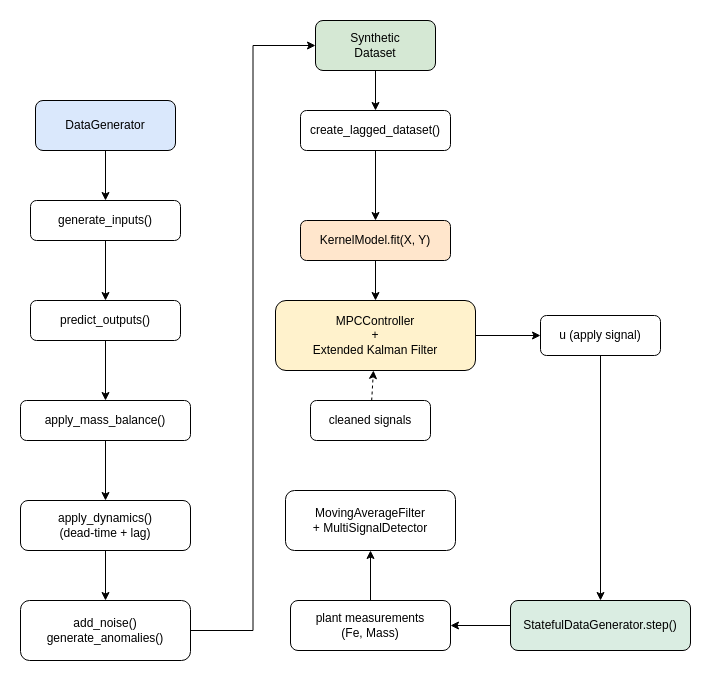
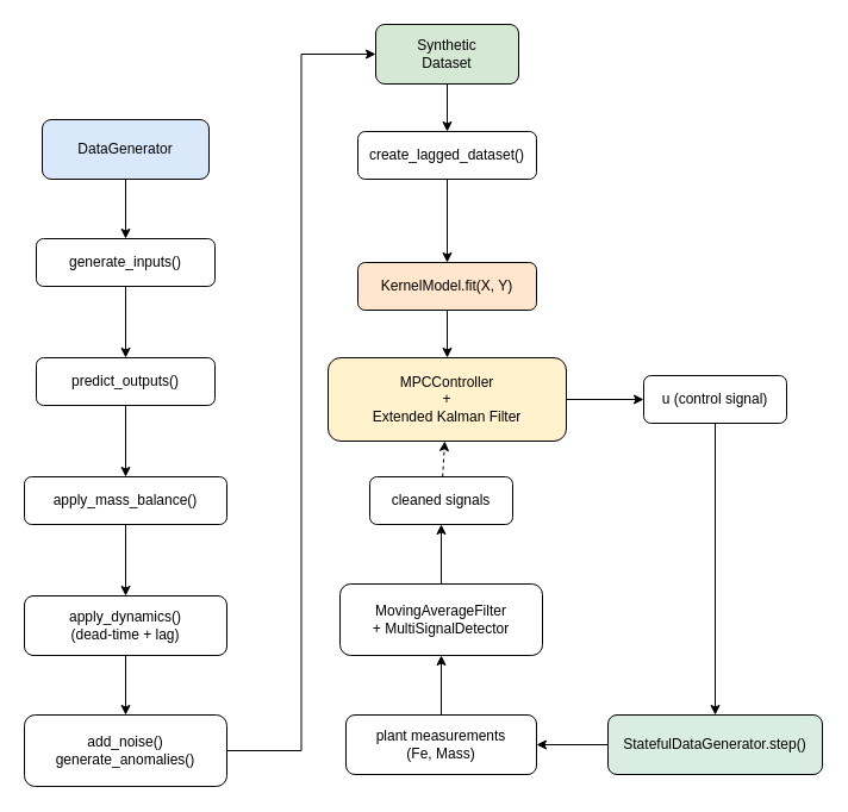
- <mxCell id="14" value="u (apply signal)" style="rounded=1;whiteSpace=wrap;html=1;" vertex="1" parent="1"><mxGeometry x="540" y="315" width="120" height="40" as="geometry" /></mxCell>
+ <mxCell id="14" value="u (control signal)" style="rounded=1;whiteSpace=wrap;html=1;" vertex="1" parent="1"><mxGeometry x="540" y="315" width="120" height="40" as="geometry" /></mxCell>
+ <mxCell id="30" style="endArrow=classic;" edge="1" parent="1" source="17" target="18"><mxGeometry relative="1" as="geometry" /></mxCell>
